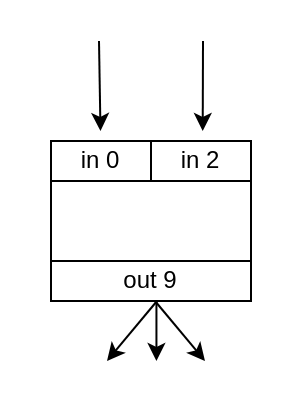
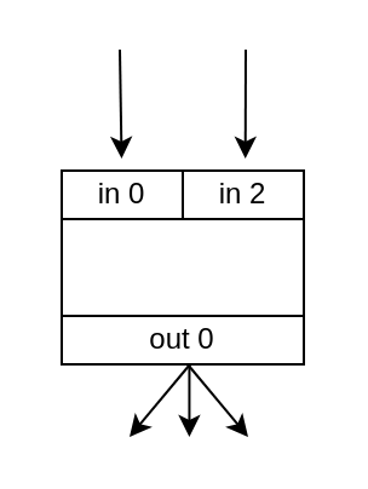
- <mxCell id="8" value="out 9" style="text;html=1;strokeColor=none;fillColor=none;align=center;verticalAlign=middle;whiteSpace=wrap;rounded=0;" vertex="1" parent="1"><mxGeometry x="45" y="125" width="60" height="30" as="geometry" /></mxCell>
+ <mxCell id="8" value="out 0" style="text;html=1;strokeColor=none;fillColor=none;align=center;verticalAlign=middle;whiteSpace=wrap;rounded=0;" vertex="1" parent="1"><mxGeometry x="45" y="125" width="60" height="30" as="geometry" /></mxCell>
